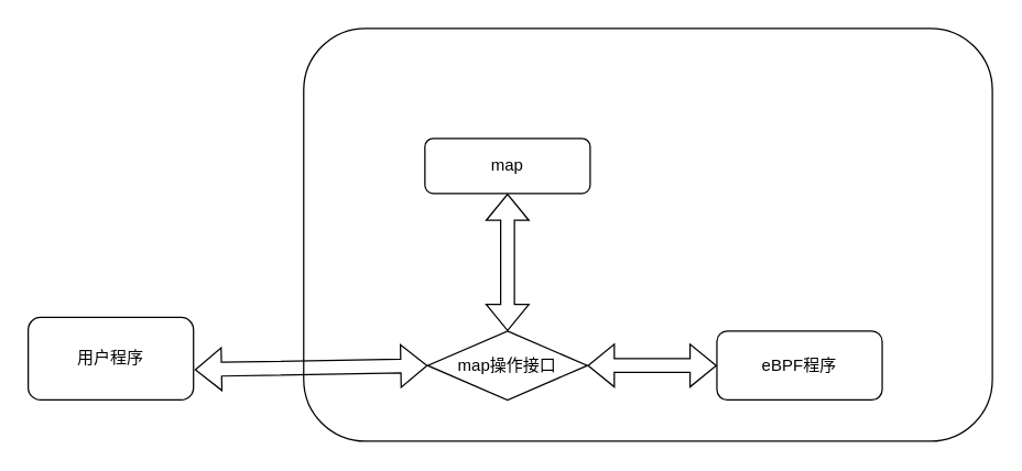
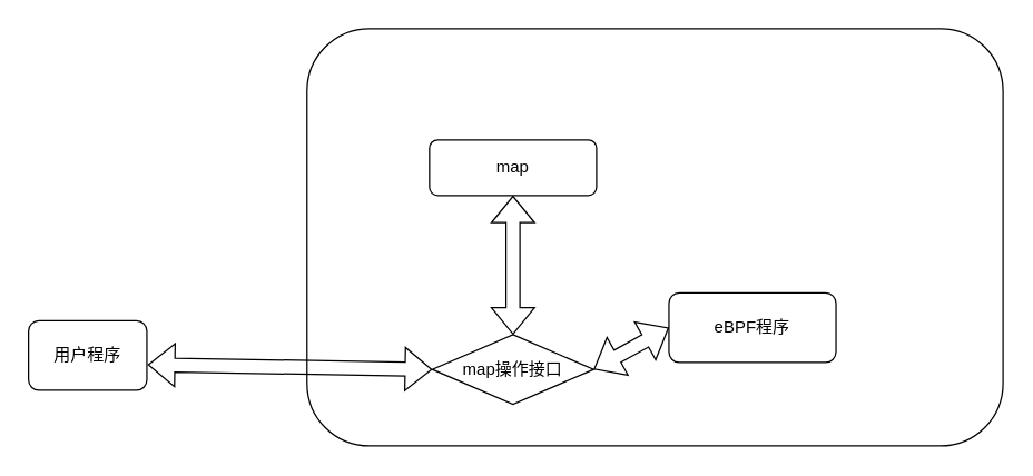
- <mxCell id="3" value="用户程序" style="rounded=1;whiteSpace=wrap;html=1;" vertex="1" parent="1"><mxGeometry x="20" y="230" width="120" height="60" as="geometry" /></mxCell>
+ <mxCell id="3" value="用户程序" style="rounded=1;whiteSpace=wrap;html=1;" vertex="1" parent="1"><mxGeometry x="20" y="230" width="85" height="50" as="geometry" /></mxCell>
- <mxCell id="8" value="eBPF程序" style="rounded=1;whiteSpace=wrap;html=1;" vertex="1" parent="1"><mxGeometry x="520" y="240" width="120" height="50" as="geometry" /></mxCell>
+ <mxCell id="8" value="eBPF程序" style="rounded=1;whiteSpace=wrap;html=1;" vertex="1" parent="1"><mxGeometry x="480" y="210" width="120" height="50" as="geometry" /></mxCell>
